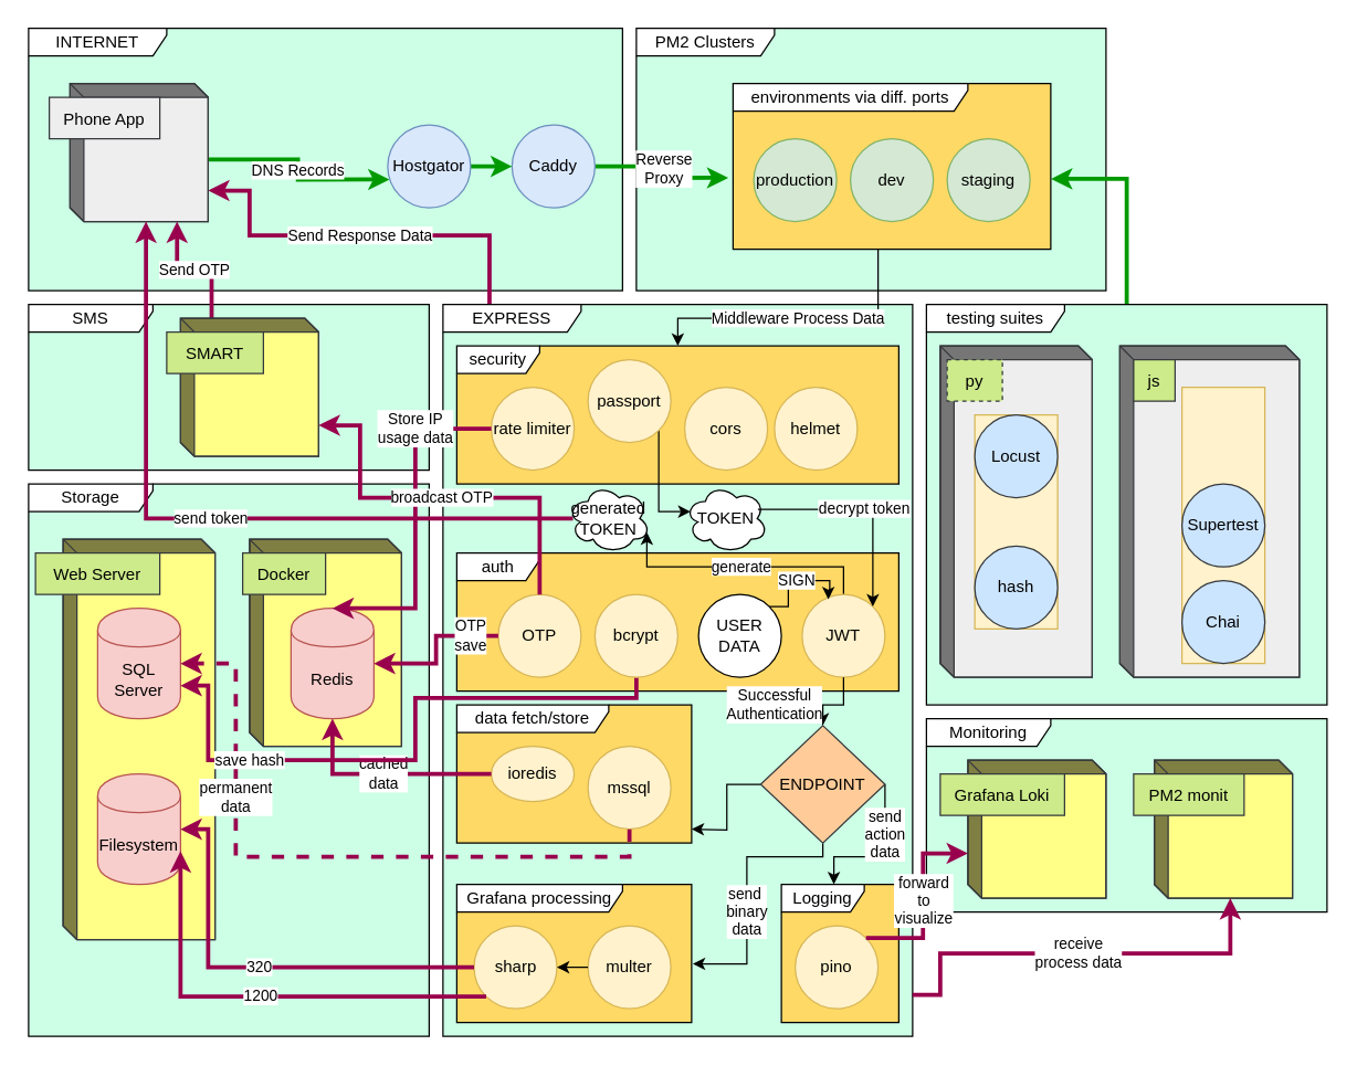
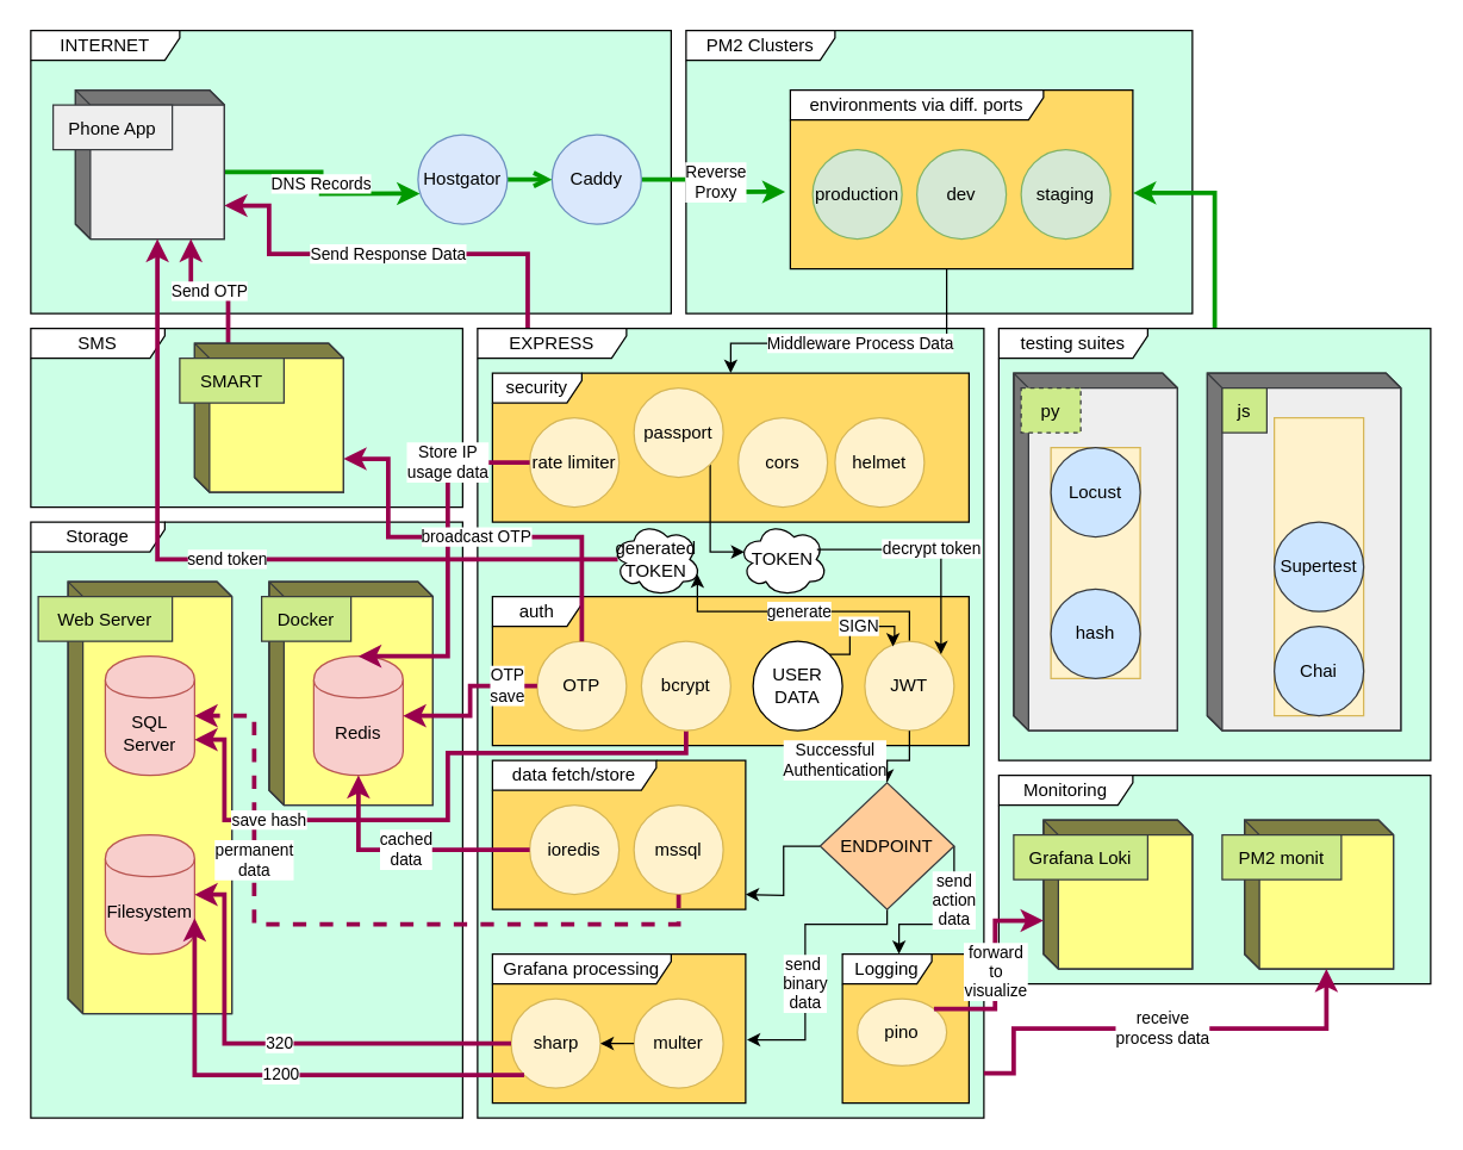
- <mxCell id="16" style="edgeStyle=orthogonalEdgeStyle;rounded=0;orthogonalLoop=1;jettySize=auto;html=1;exitX=1;exitY=0.5;exitDx=0;exitDy=0;entryX=0;entryY=0.5;entryDx=0;entryDy=0;strokeColor=#009900;strokeWidth=3;" edge="1" parent="1" source="17" target="15"><mxGeometry relative="1" as="geometry" /></mxCell>
+ <mxCell id="16" style="edgeStyle=orthogonalEdgeStyle;rounded=0;orthogonalLoop=1;jettySize=auto;html=1;exitX=1;exitY=0.5;exitDx=0;exitDy=0;entryX=0;entryY=0.5;entryDx=0;entryDy=0;strokeColor=#009900;strokeWidth=3;endArrow=open;" edge="1" parent="1" source="17" target="15"><mxGeometry relative="1" as="geometry" /></mxCell>
- <mxCell id="55" value="ioredis" style="shape=ellipse;html=1;dashed=0;whiteSpace=wrap;aspect=fixed;perimeter=ellipsePerimeter;fillColor=#fff2cc;strokeColor=#d6b656;" vertex="1" parent="53"><mxGeometry x="25" y="30" width="60" height="40" as="geometry" /></mxCell>
+ <mxCell id="55" value="ioredis" style="shape=ellipse;html=1;dashed=0;whiteSpace=wrap;aspect=fixed;perimeter=ellipsePerimeter;fillColor=#fff2cc;strokeColor=#d6b656;" vertex="1" parent="53"><mxGeometry x="25" y="30" width="60" height="60" as="geometry" /></mxCell>
- <mxCell id="39" value="pino" style="shape=ellipse;html=1;dashed=0;whiteSpace=wrap;aspect=fixed;perimeter=ellipsePerimeter;fillColor=#fff2cc;strokeColor=#d6b656;" vertex="1" parent="37"><mxGeometry x="10" y="30" width="60" height="60" as="geometry" /></mxCell>
+ <mxCell id="39" value="pino" style="shape=ellipse;html=1;dashed=0;whiteSpace=wrap;aspect=fixed;perimeter=ellipsePerimeter;fillColor=#fff2cc;strokeColor=#d6b656;" vertex="1" parent="37"><mxGeometry x="10" y="30" width="60" height="45" as="geometry" /></mxCell>
